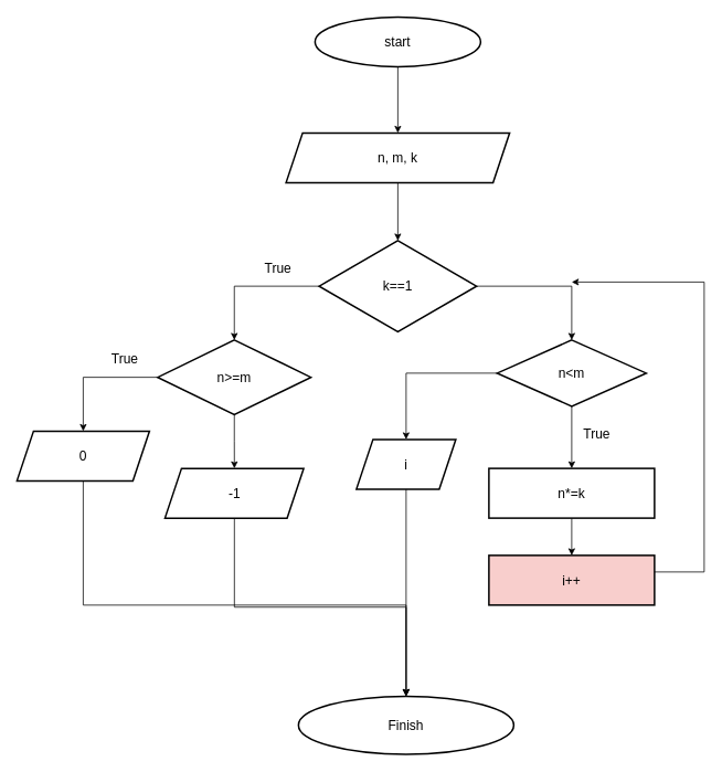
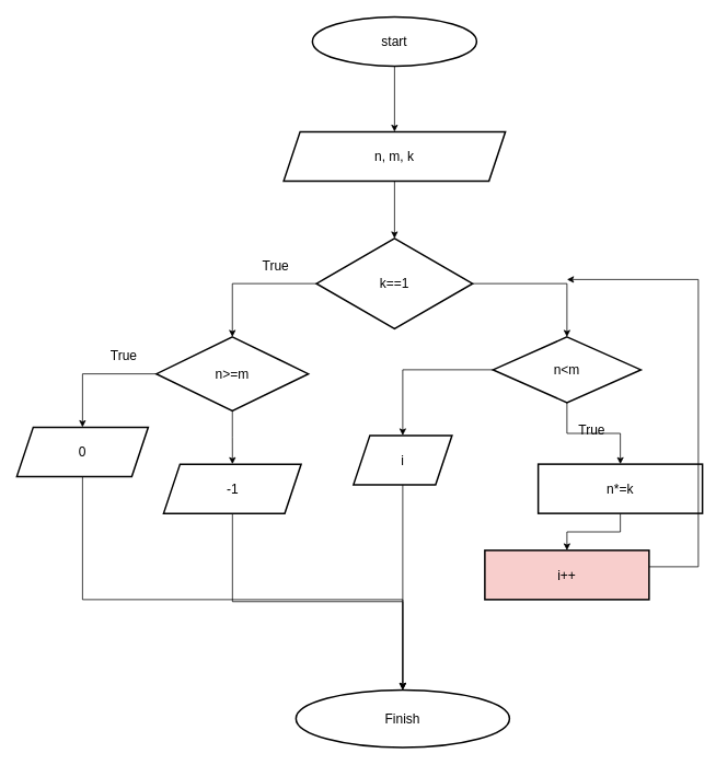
- <mxCell id="20" value="&lt;font style=&quot;font-size: 16px;&quot;&gt;n*=k&lt;/font&gt;" style="whiteSpace=wrap;html=1;strokeWidth=2;" vertex="1" parent="1"><mxGeometry x="590" y="565" width="200" height="60" as="geometry" /></mxCell>
+ <mxCell id="20" value="&lt;font style=&quot;font-size: 16px;&quot;&gt;n*=k&lt;/font&gt;" style="whiteSpace=wrap;html=1;strokeWidth=2;" vertex="1" parent="1"><mxGeometry x="655" y="565" width="200" height="60" as="geometry" /></mxCell>
